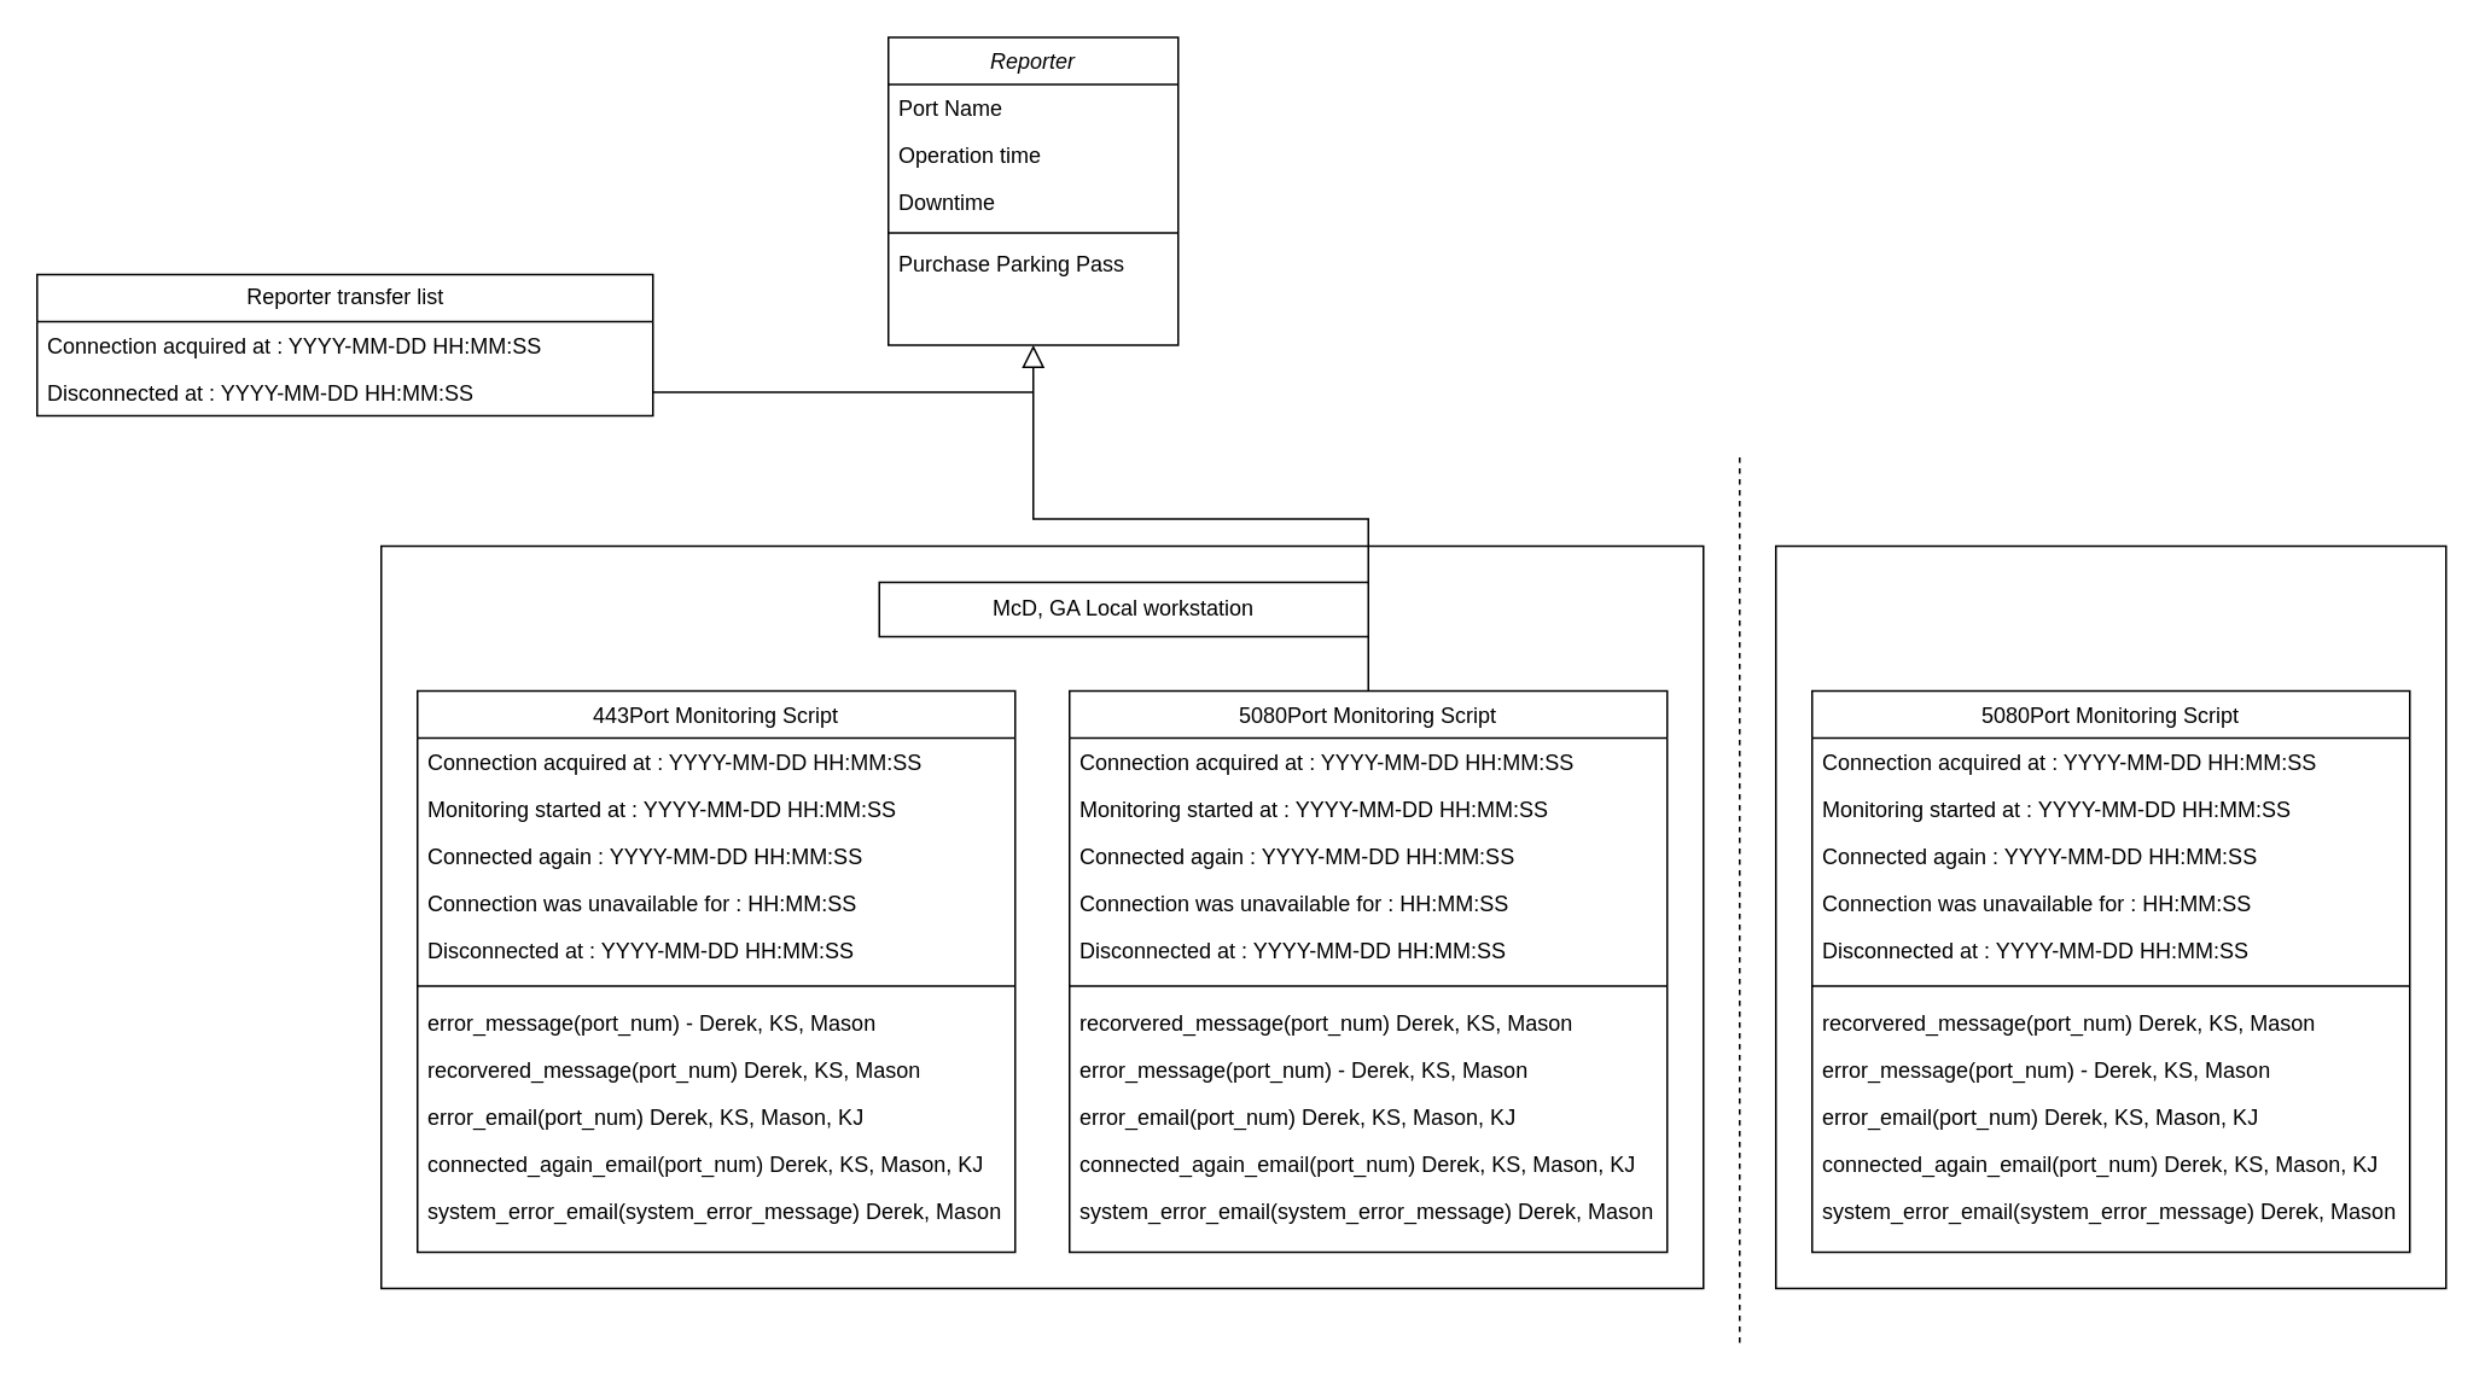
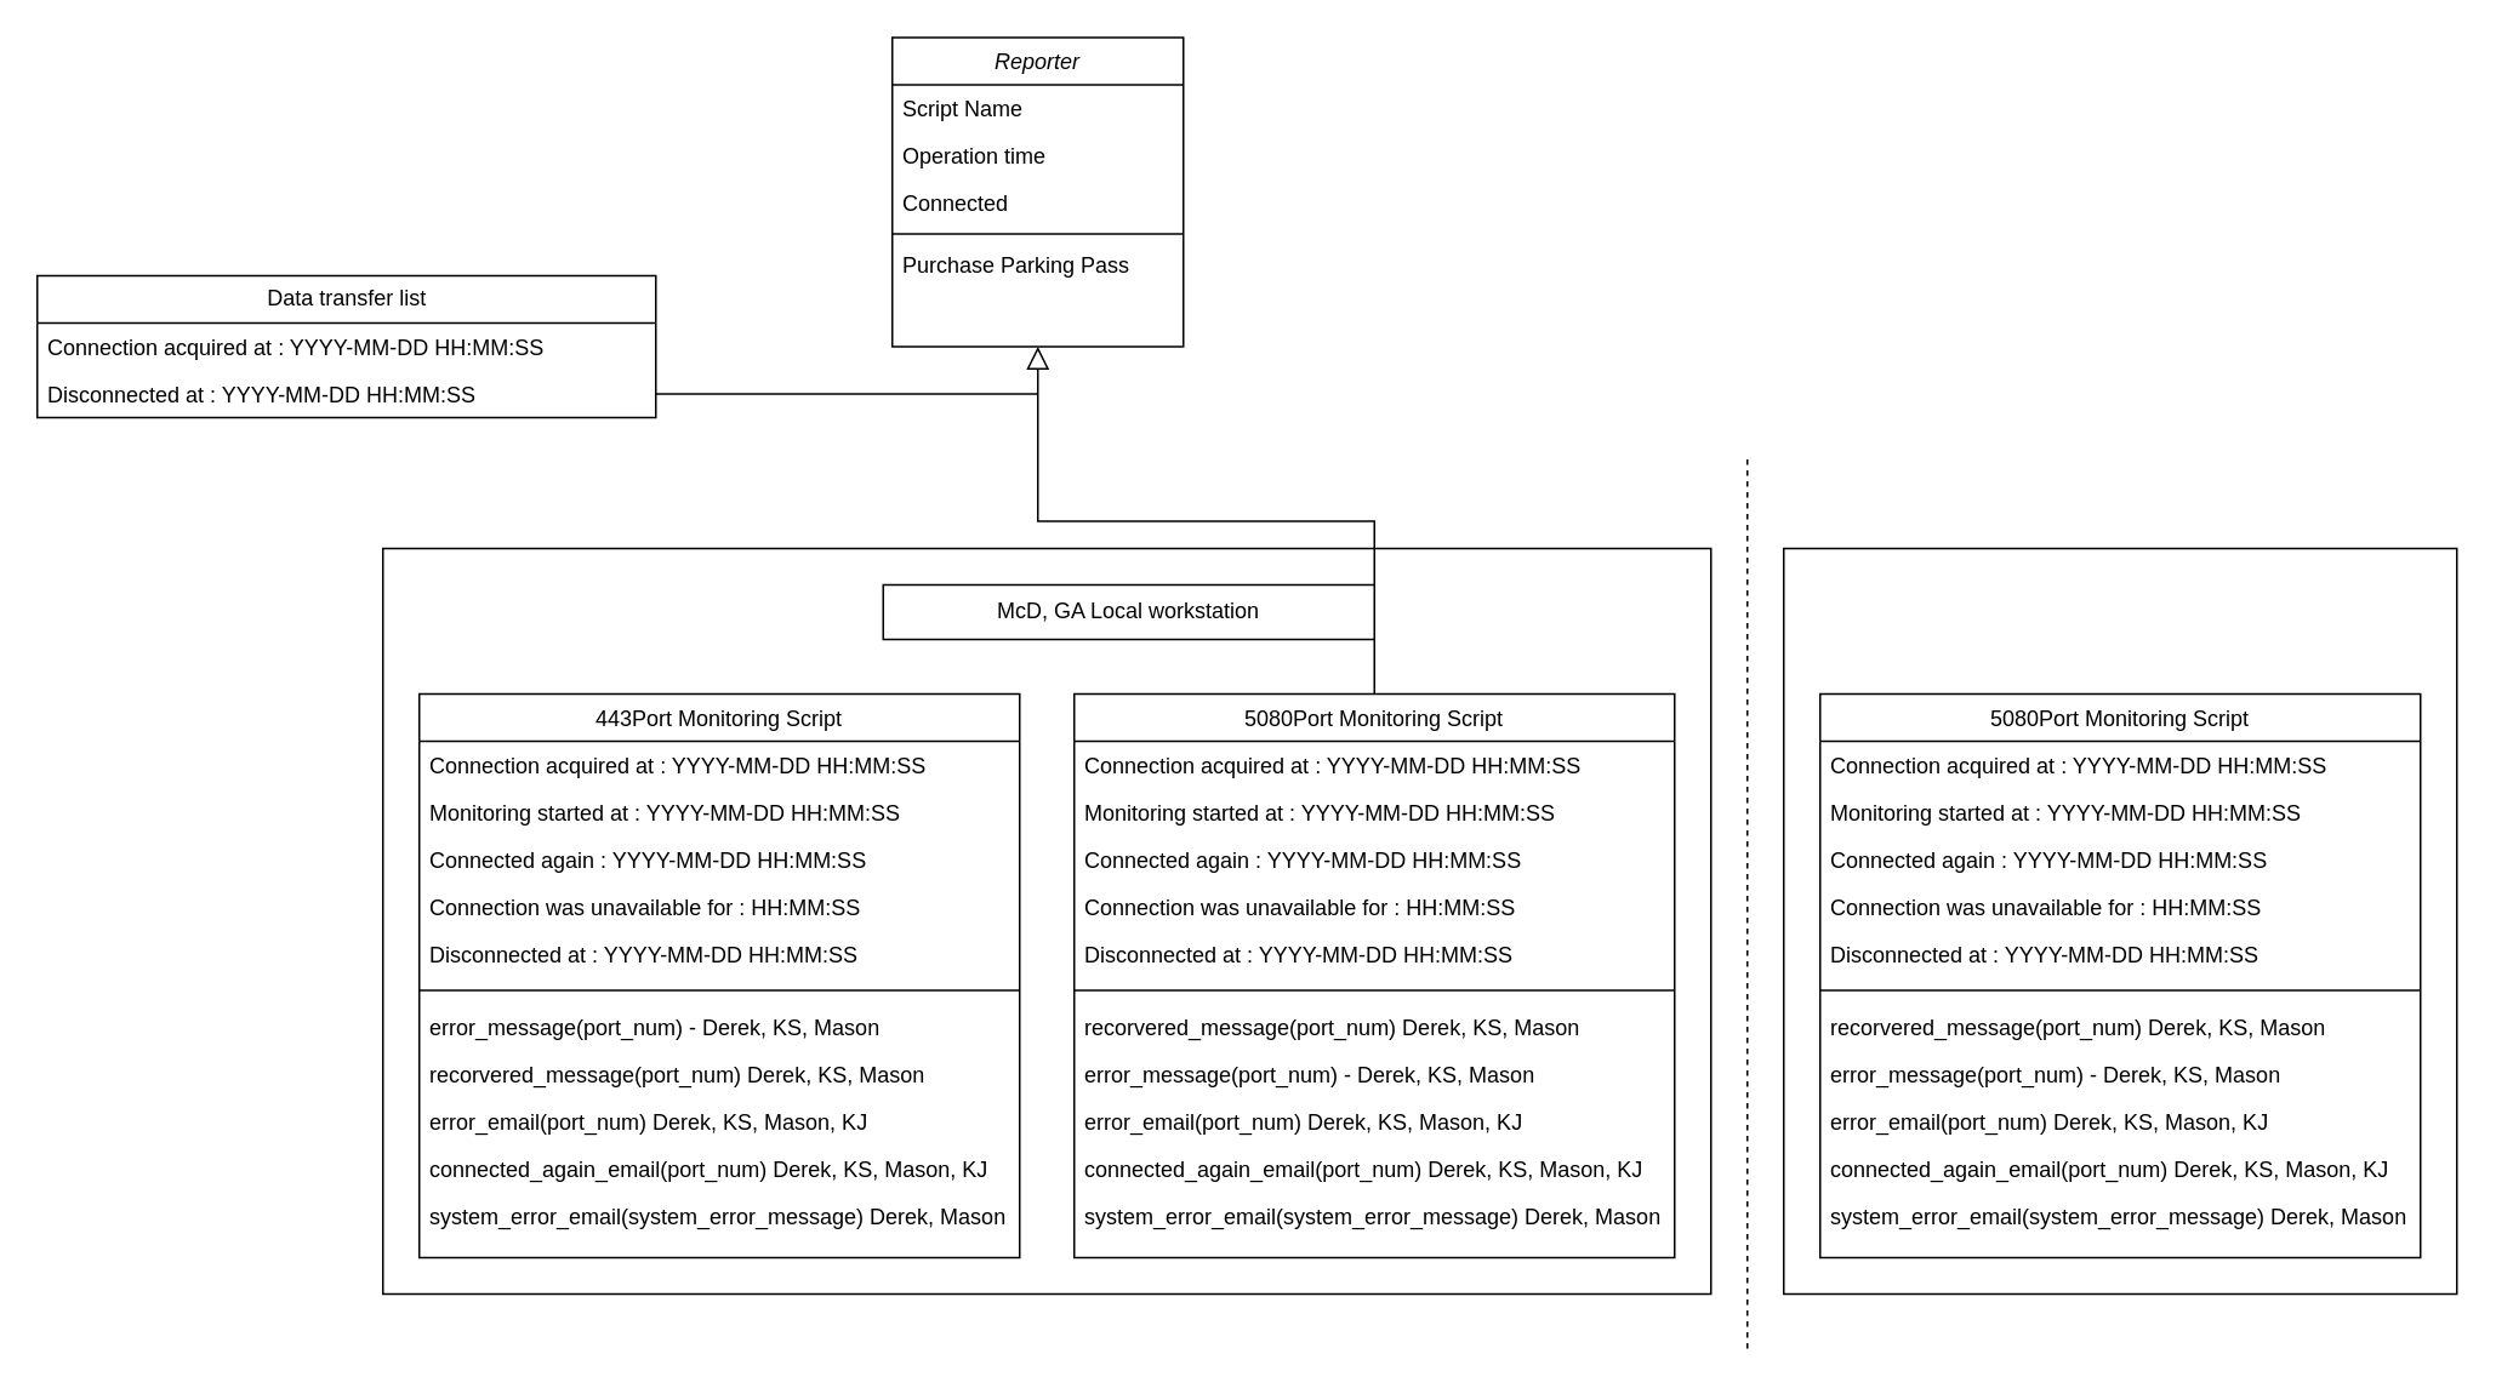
- <mxCell id="5" value="Port Name" style="text;align=left;verticalAlign=top;spacingLeft=4;spacingRight=4;overflow=hidden;rotatable=0;points=[[0,0.5],[1,0.5]];portConstraint=eastwest;" parent="4" vertex="1"><mxGeometry y="26" width="160" height="26" as="geometry" /></mxCell>
+ <mxCell id="5" value="Script Name" style="text;align=left;verticalAlign=top;spacingLeft=4;spacingRight=4;overflow=hidden;rotatable=0;points=[[0,0.5],[1,0.5]];portConstraint=eastwest;" parent="4" vertex="1"><mxGeometry y="26" width="160" height="26" as="geometry" /></mxCell>
- <mxCell id="7" value="Downtime" style="text;align=left;verticalAlign=top;spacingLeft=4;spacingRight=4;overflow=hidden;rotatable=0;points=[[0,0.5],[1,0.5]];portConstraint=eastwest;rounded=0;shadow=0;html=0;" parent="4" vertex="1"><mxGeometry y="78" width="160" height="26" as="geometry" /></mxCell>
+ <mxCell id="7" value="Connected" style="text;align=left;verticalAlign=top;spacingLeft=4;spacingRight=4;overflow=hidden;rotatable=0;points=[[0,0.5],[1,0.5]];portConstraint=eastwest;rounded=0;shadow=0;html=0;" parent="4" vertex="1"><mxGeometry y="78" width="160" height="26" as="geometry" /></mxCell>
- <mxCell id="48" value="Reporter transfer list" style="swimlane;fontStyle=0;childLayout=stackLayout;horizontal=1;startSize=26;fillColor=none;horizontalStack=0;resizeParent=1;resizeParentMax=0;resizeLast=0;collapsible=1;marginBottom=0;html=1;" vertex="1" parent="1"><mxGeometry y="151" width="340" height="78" as="geometry" x="20" /></mxCell>
+ <mxCell id="48" value="Data transfer list" style="swimlane;fontStyle=0;childLayout=stackLayout;horizontal=1;startSize=26;fillColor=none;horizontalStack=0;resizeParent=1;resizeParentMax=0;resizeLast=0;collapsible=1;marginBottom=0;html=1;" vertex="1" parent="1"><mxGeometry y="151" width="340" height="78" as="geometry" x="20" /></mxCell>
